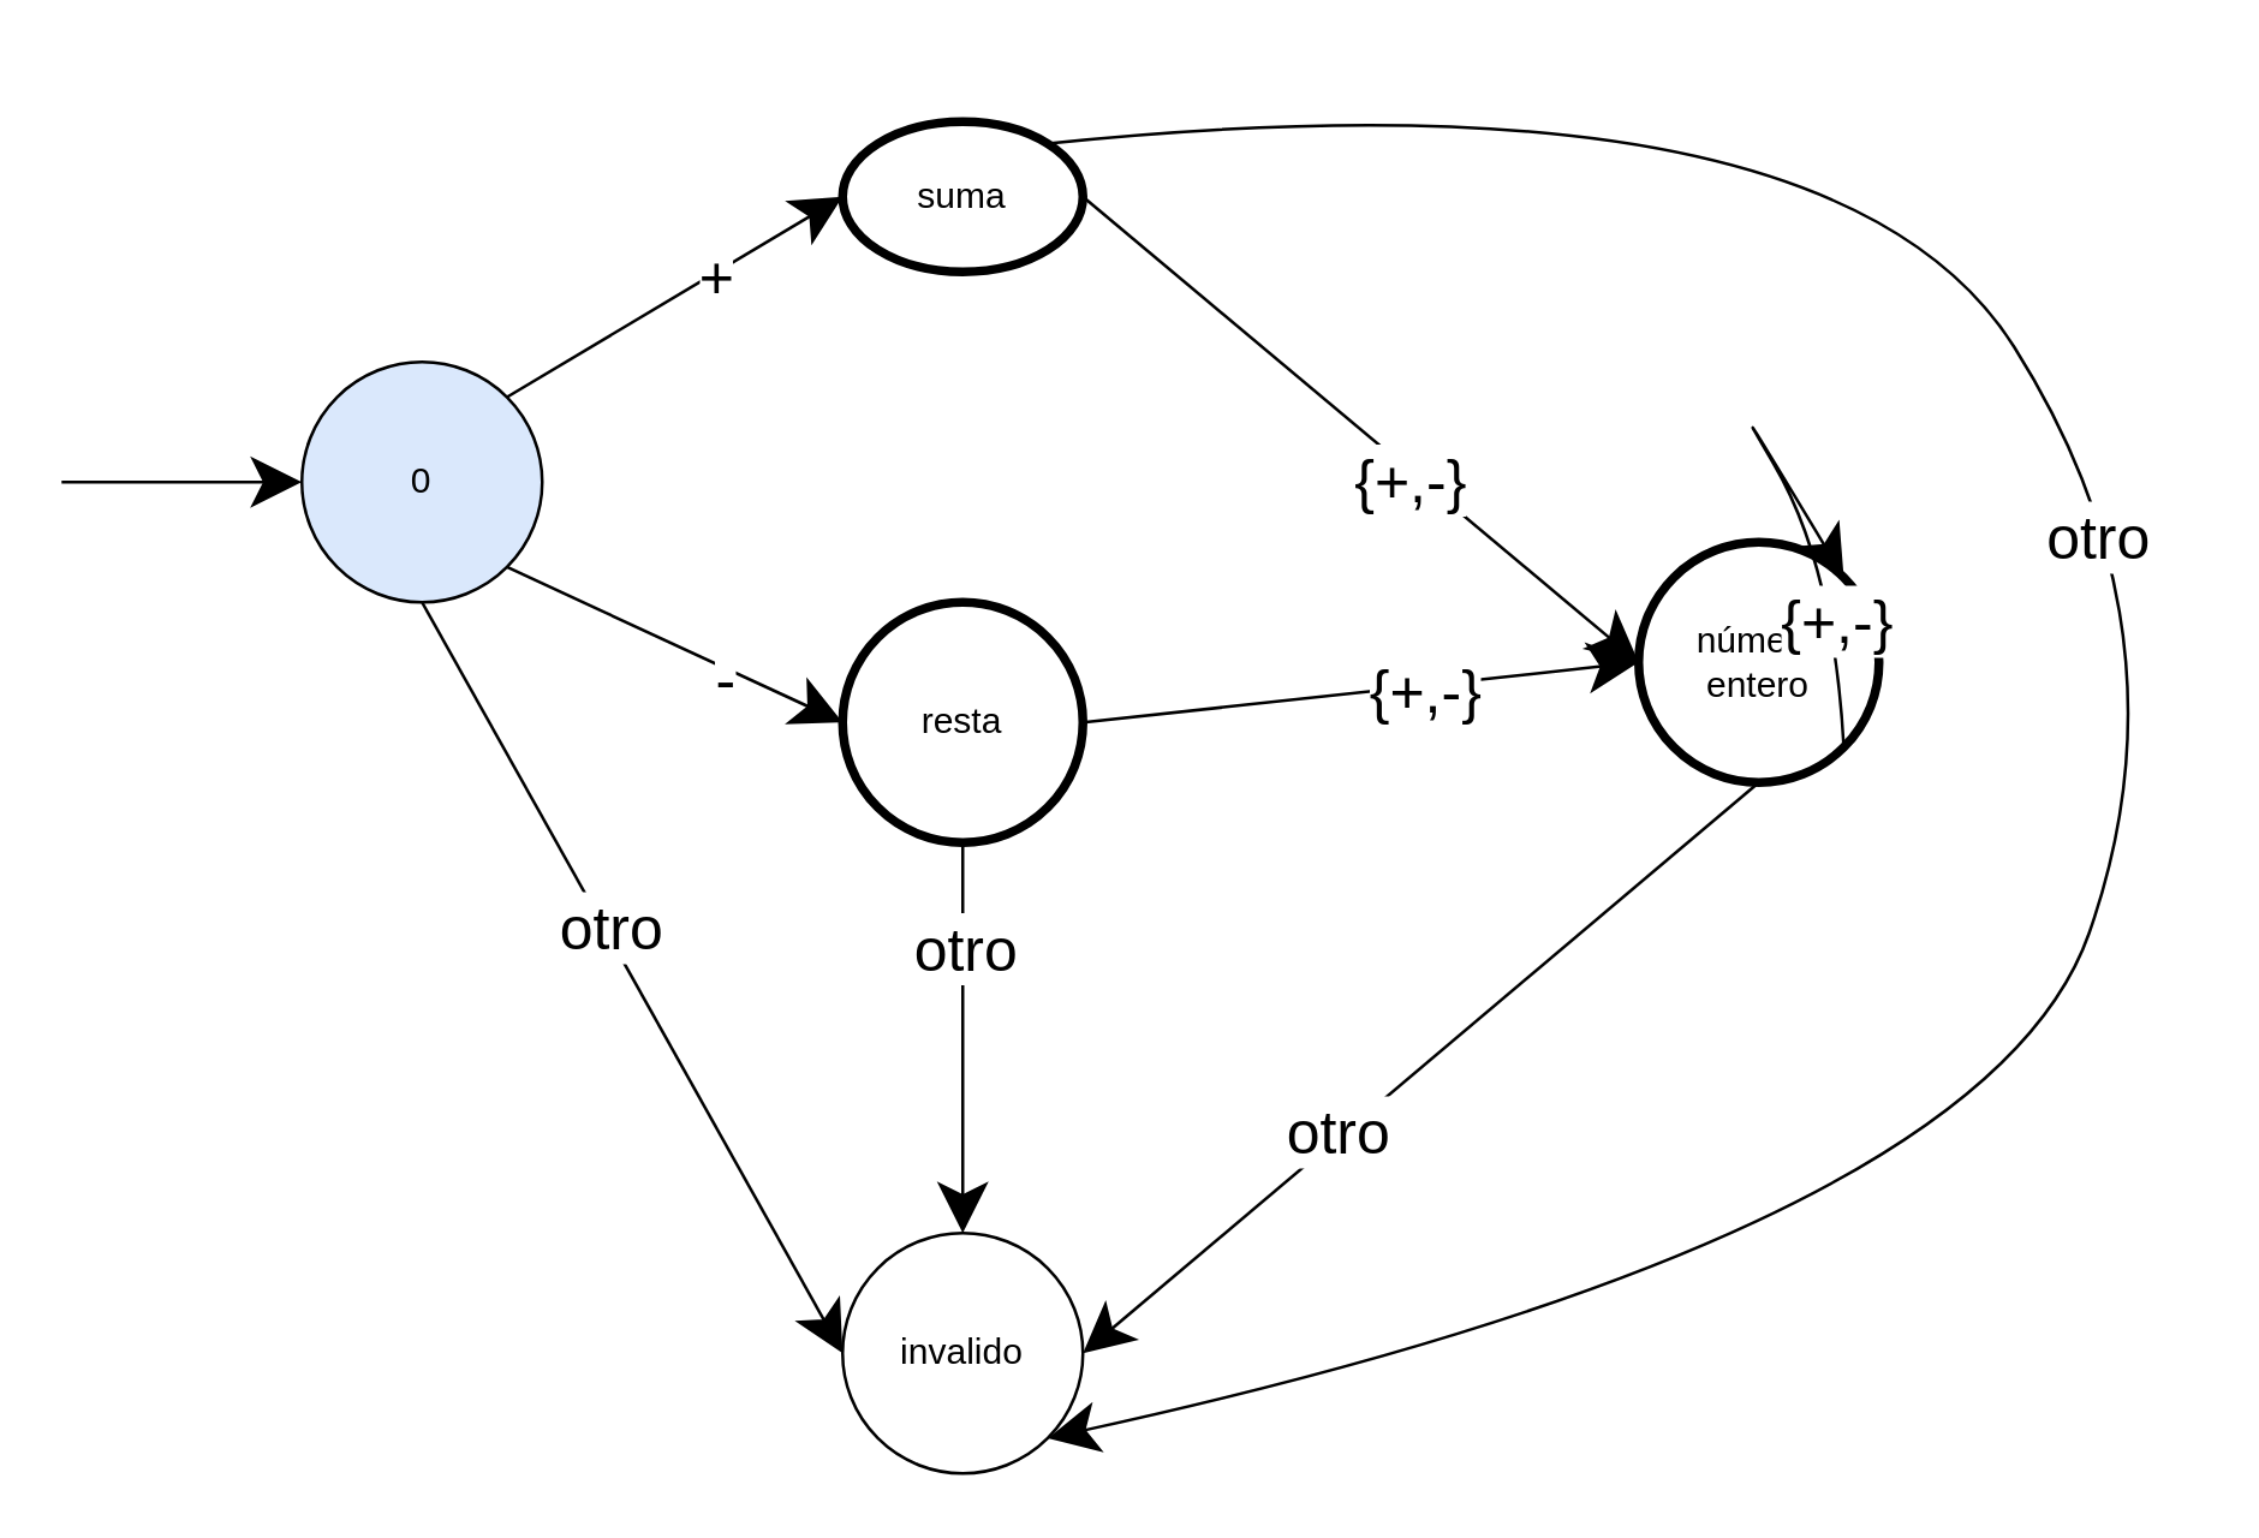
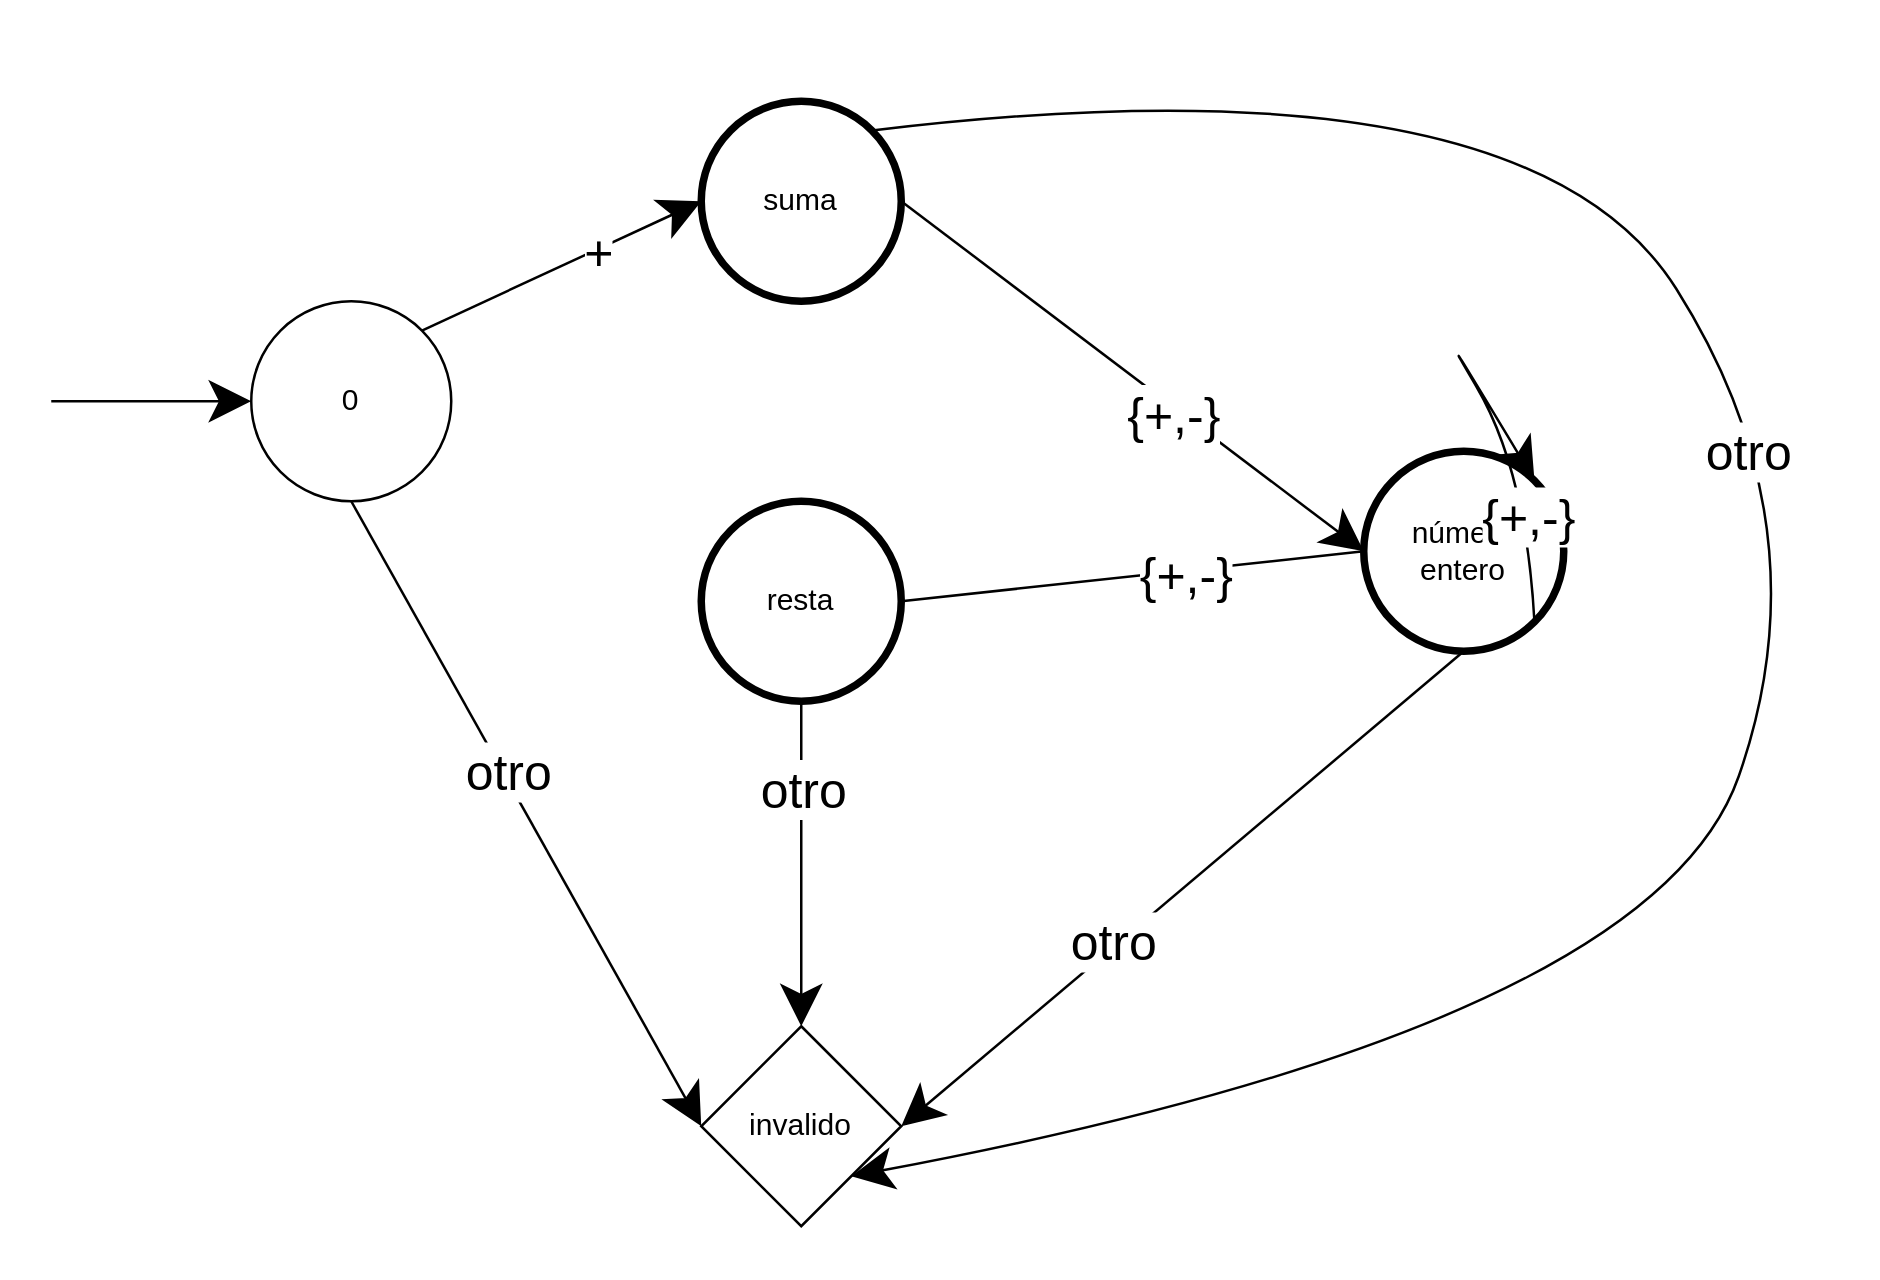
- <mxCell id="14" value="suma" style="ellipse;whiteSpace=wrap;html=1;aspect=fixed;hachureGap=4;pointerEvents=0;strokeWidth=3;" vertex="1" parent="1"><mxGeometry x="280" y="40" width="80" height="50" as="geometry" /></mxCell>
+ <mxCell id="14" value="suma" style="ellipse;whiteSpace=wrap;html=1;aspect=fixed;hachureGap=4;pointerEvents=0;strokeWidth=3;" vertex="1" parent="1"><mxGeometry x="280" y="40" width="80" height="80" as="geometry" /></mxCell>
- <mxCell id="8" value="0" style="ellipse;whiteSpace=wrap;html=1;aspect=fixed;hachureGap=4;pointerEvents=0;fillColor=#dae8fc;" vertex="1" parent="1"><mxGeometry x="100" y="120" width="80" height="80" as="geometry" /></mxCell>
+ <mxCell id="8" value="0" style="ellipse;whiteSpace=wrap;html=1;aspect=fixed;hachureGap=4;pointerEvents=0;" vertex="1" parent="1"><mxGeometry x="100" y="120" width="80" height="80" as="geometry" /></mxCell>
- <mxCell id="2" style="edgeStyle=none;curved=1;rounded=0;orthogonalLoop=1;jettySize=auto;html=1;exitX=1;exitY=1;exitDx=0;exitDy=0;entryX=0;entryY=0.5;entryDx=0;entryDy=0;endArrow=classic;startSize=14;endSize=14;sourcePerimeterSpacing=8;targetPerimeterSpacing=8;endFill=1;" edge="1" parent="1" source="8" target="19"><mxGeometry relative="1" as="geometry" /></mxCell>
- <mxCell id="3" value="-" style="edgeLabel;html=1;align=center;verticalAlign=middle;resizable=0;points=[];fontSize=20;" vertex="1" connectable="0" parent="2"><mxGeometry x="0.316" y="-2" relative="1" as="geometry"><mxPoint as="offset" /></mxGeometry></mxCell>
- <mxCell id="15" style="edgeStyle=none;curved=1;rounded=0;orthogonalLoop=1;jettySize=auto;html=1;exitX=1;exitY=0.5;exitDx=0;exitDy=0;entryX=0;entryY=0.5;entryDx=0;entryDy=0;fontSize=20;endArrow=classic;endFill=1;startSize=14;endSize=14;sourcePerimeterSpacing=8;targetPerimeterSpacing=8;" edge="1" parent="1" source="19" target="22"><mxGeometry relative="1" as="geometry" /></mxCell>
+ <mxCell id="15" style="edgeStyle=none;curved=1;rounded=0;orthogonalLoop=1;jettySize=auto;html=1;exitX=1;exitY=0.5;exitDx=0;exitDy=0;entryX=0;entryY=0.5;entryDx=0;entryDy=0;fontSize=20;endArrow=none;endFill=1;startSize=14;endSize=14;sourcePerimeterSpacing=8;targetPerimeterSpacing=8;" edge="1" parent="1" source="19" target="22"><mxGeometry relative="1" as="geometry" /></mxCell>
- <mxCell id="25" value="invalido" style="ellipse;whiteSpace=wrap;html=1;aspect=fixed;hachureGap=4;pointerEvents=0;" vertex="1" parent="1"><mxGeometry x="280" y="410" width="80" height="80" as="geometry" /></mxCell>
+ <mxCell id="25" value="invalido" style="rhombus;whiteSpace=wrap;html=1;aspect=fixed;hachureGap=4;pointerEvents=0;" vertex="1" parent="1"><mxGeometry x="280" y="410" width="80" height="80" as="geometry" /></mxCell>
